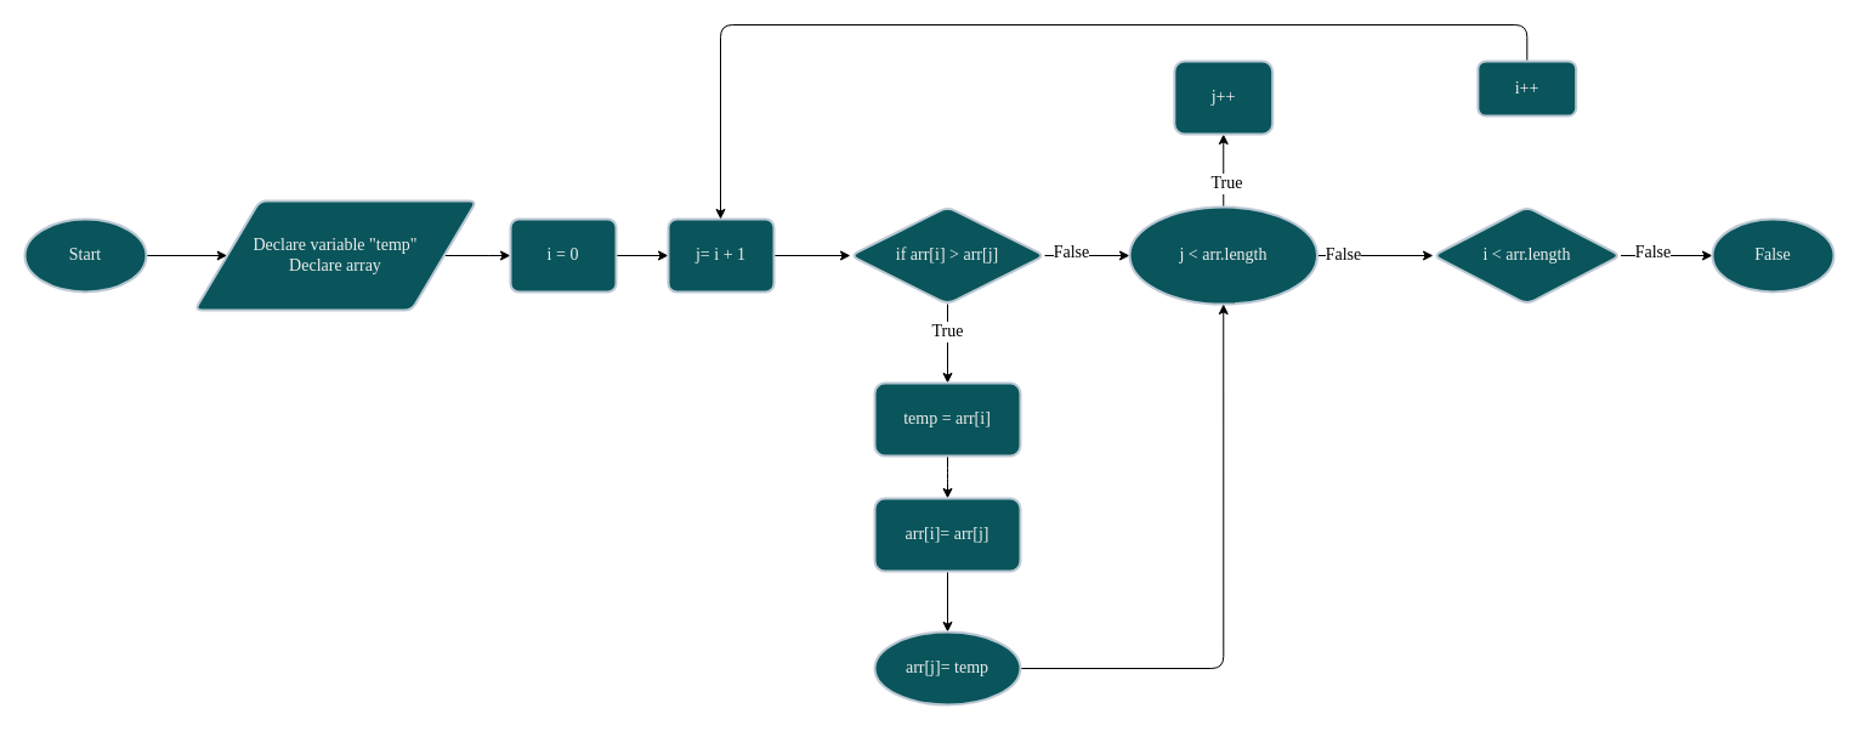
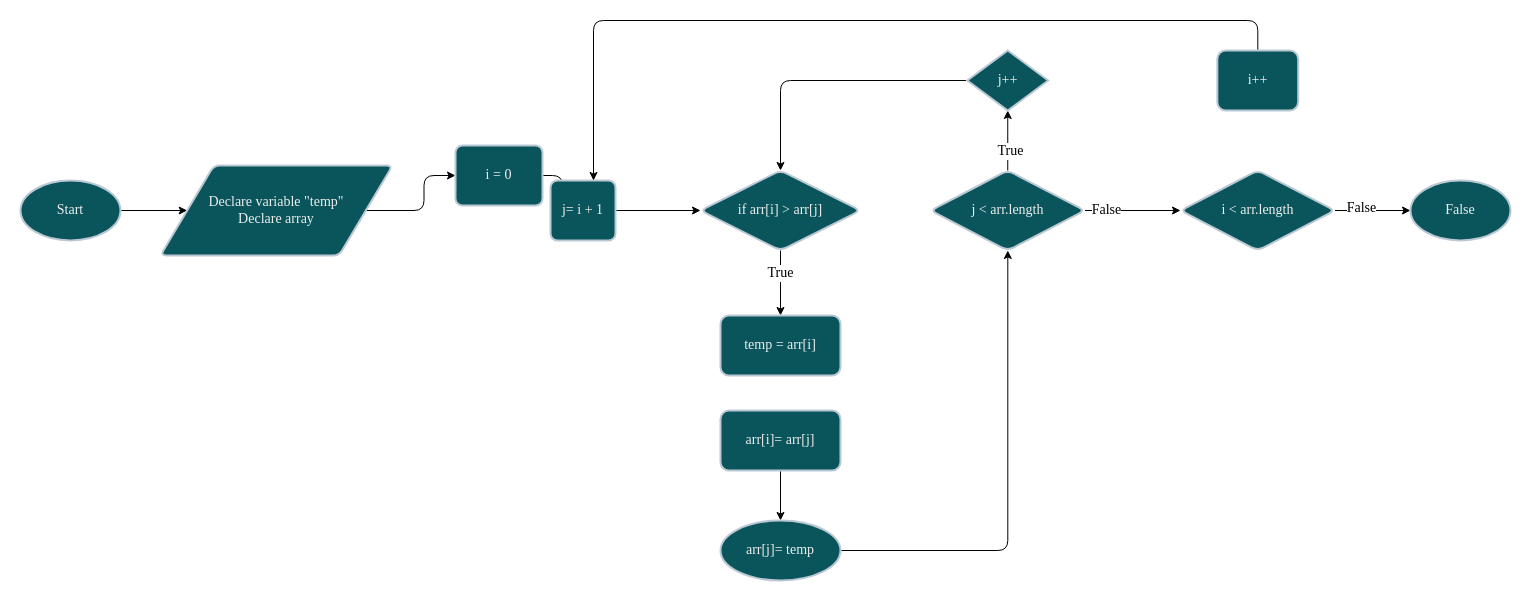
- <mxCell id="32" value="i++" style="whiteSpace=wrap;html=1;fontSize=14;fontFamily=Georgia;fillColor=#09555B;strokeColor=#BAC8D3;fontColor=#EEEEEE;strokeWidth=2;labelBackgroundColor=none;rounded=1;arcSize=14;" vertex="1" parent="1"><mxGeometry x="1216.82" y="50" width="80.87" height="45" as="geometry" /></mxCell>
+ <mxCell id="32" value="i++" style="whiteSpace=wrap;html=1;fontSize=14;fontFamily=Georgia;fillColor=#09555B;strokeColor=#BAC8D3;fontColor=#EEEEEE;strokeWidth=2;labelBackgroundColor=none;rounded=1;arcSize=14;" vertex="1" parent="1"><mxGeometry x="1216.82" y="50" width="80.87" height="60" as="geometry" /></mxCell>
+ <mxCell id="29" style="edgeStyle=orthogonalEdgeStyle;rounded=1;orthogonalLoop=1;jettySize=auto;html=1;fontFamily=Georgia;fontSize=14;fontColor=#000000;labelBackgroundColor=default;" edge="1" parent="1" source="30" target="13"><mxGeometry relative="1" as="geometry" /></mxCell>
- <mxCell id="30" value="j++" style="whiteSpace=wrap;html=1;fontSize=14;fontFamily=Georgia;fillColor=#09555B;strokeColor=#BAC8D3;fontColor=#EEEEEE;strokeWidth=2;labelBackgroundColor=none;rounded=1;arcSize=14;" vertex="1" parent="1"><mxGeometry x="966.81" y="50" width="80.87" height="60" as="geometry" /></mxCell>
+ <mxCell id="30" value="j++" style="rhombus;whiteSpace=wrap;html=1;fontSize=14;fontFamily=Georgia;fillColor=#09555B;strokeColor=#BAC8D3;fontColor=#EEEEEE;strokeWidth=2;labelBackgroundColor=none;arcSize=14;" vertex="1" parent="1"><mxGeometry x="966.81" y="50" width="80.87" height="60" as="geometry" /></mxCell>
- <mxCell id="6" value="i = 0" style="shape=label;whiteSpace=wrap;html=1;fixedSize=1;fontSize=14;fontFamily=Georgia;fillColor=#09555B;strokeColor=#BAC8D3;fontColor=#EEEEEE;strokeWidth=2;labelBackgroundColor=none;rounded=1;absoluteArcSize=1;arcSize=14;" vertex="1" parent="1"><mxGeometry x="420" y="180" width="87" height="60" as="geometry" /></mxCell>
+ <mxCell id="6" value="i = 0" style="shape=label;whiteSpace=wrap;html=1;fixedSize=1;fontSize=14;fontFamily=Georgia;fillColor=#09555B;strokeColor=#BAC8D3;fontColor=#EEEEEE;strokeWidth=2;labelBackgroundColor=none;rounded=1;absoluteArcSize=1;arcSize=14;" vertex="1" parent="1"><mxGeometry x="455" y="145" width="87" height="60" as="geometry" /></mxCell>
- <mxCell id="8" value="j= i + 1" style="shape=label;whiteSpace=wrap;html=1;fixedSize=1;fontSize=14;fontFamily=Georgia;fillColor=#09555B;strokeColor=#BAC8D3;fontColor=#EEEEEE;strokeWidth=2;labelBackgroundColor=none;rounded=1;absoluteArcSize=1;arcSize=14;" vertex="1" parent="1"><mxGeometry x="550" y="180" width="87" height="60" as="geometry" /></mxCell>
+ <mxCell id="8" value="j= i + 1" style="shape=label;whiteSpace=wrap;html=1;fixedSize=1;fontSize=14;fontFamily=Georgia;fillColor=#09555B;strokeColor=#BAC8D3;fontColor=#EEEEEE;strokeWidth=2;labelBackgroundColor=none;rounded=1;absoluteArcSize=1;arcSize=14;" vertex="1" parent="1"><mxGeometry x="550" y="180" width="65" height="60" as="geometry" /></mxCell>
- <mxCell id="9" value="" style="edgeStyle=orthogonalEdgeStyle;rounded=1;orthogonalLoop=1;jettySize=auto;html=1;fontFamily=Georgia;fontSize=14;fontColor=#000000;labelBackgroundColor=default;" edge="1" parent="1" source="13" target="19"><mxGeometry relative="1" as="geometry" /></mxCell>
- <mxCell id="10" value="False" style="edgeLabel;html=1;align=center;verticalAlign=middle;resizable=0;points=[];rounded=1;strokeColor=#BAC8D3;strokeWidth=2;arcSize=14;fontFamily=Georgia;fontSize=14;fontColor=#000000;labelBackgroundColor=default;fillColor=#09555B;gradientColor=none;" connectable="0" vertex="1" parent="9"><mxGeometry x="-0.39" y="3" relative="1" as="geometry"><mxPoint as="offset" /></mxGeometry></mxCell>
- <mxCell id="19" value="j &amp;lt; arr.length" style="ellipse;whiteSpace=wrap;html=1;fontSize=14;fontFamily=Georgia;fillColor=#09555B;strokeColor=#BAC8D3;fontColor=#EEEEEE;strokeWidth=2;labelBackgroundColor=none;arcSize=14;" vertex="1" parent="1"><mxGeometry x="930" y="170" width="154.5" height="80" as="geometry" /></mxCell>
+ <mxCell id="19" value="j &amp;lt; arr.length" style="rhombus;whiteSpace=wrap;html=1;fontSize=14;fontFamily=Georgia;fillColor=#09555B;strokeColor=#BAC8D3;fontColor=#EEEEEE;strokeWidth=2;labelBackgroundColor=none;rounded=1;arcSize=14;" vertex="1" parent="1"><mxGeometry x="930" y="170" width="154.5" height="80" as="geometry" /></mxCell>
- <mxCell id="23" value="" style="edgeStyle=orthogonalEdgeStyle;rounded=1;orthogonalLoop=1;jettySize=auto;html=1;fontFamily=Georgia;fontSize=14;fontColor=#000000;labelBackgroundColor=default;" edge="1" parent="1" source="24" target="26"><mxGeometry relative="1" as="geometry" /></mxCell>
